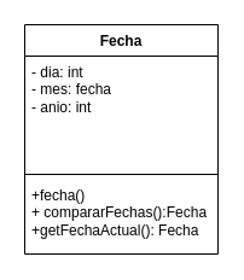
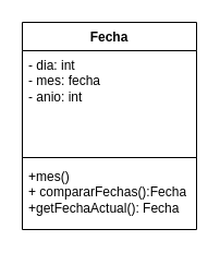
- <mxCell id="5" value="+fecha()&lt;div&gt;+ compararFechas():Fecha&lt;/div&gt;&lt;div&gt;+getFechaActual(): Fecha&lt;/div&gt;" style="text;strokeColor=none;fillColor=none;align=left;verticalAlign=top;spacingLeft=4;spacingRight=4;overflow=hidden;rotatable=0;points=[[0,0.5],[1,0.5]];portConstraint=eastwest;whiteSpace=wrap;html=1;" vertex="1" parent="2"><mxGeometry y="128" width="160" height="62" as="geometry" /></mxCell>
+ <mxCell id="5" value="+mes()&lt;div&gt;+ compararFechas():Fecha&lt;/div&gt;&lt;div&gt;+getFechaActual(): Fecha&lt;/div&gt;" style="text;strokeColor=none;fillColor=none;align=left;verticalAlign=top;spacingLeft=4;spacingRight=4;overflow=hidden;rotatable=0;points=[[0,0.5],[1,0.5]];portConstraint=eastwest;whiteSpace=wrap;html=1;" vertex="1" parent="2"><mxGeometry y="128" width="160" height="62" as="geometry" /></mxCell>
